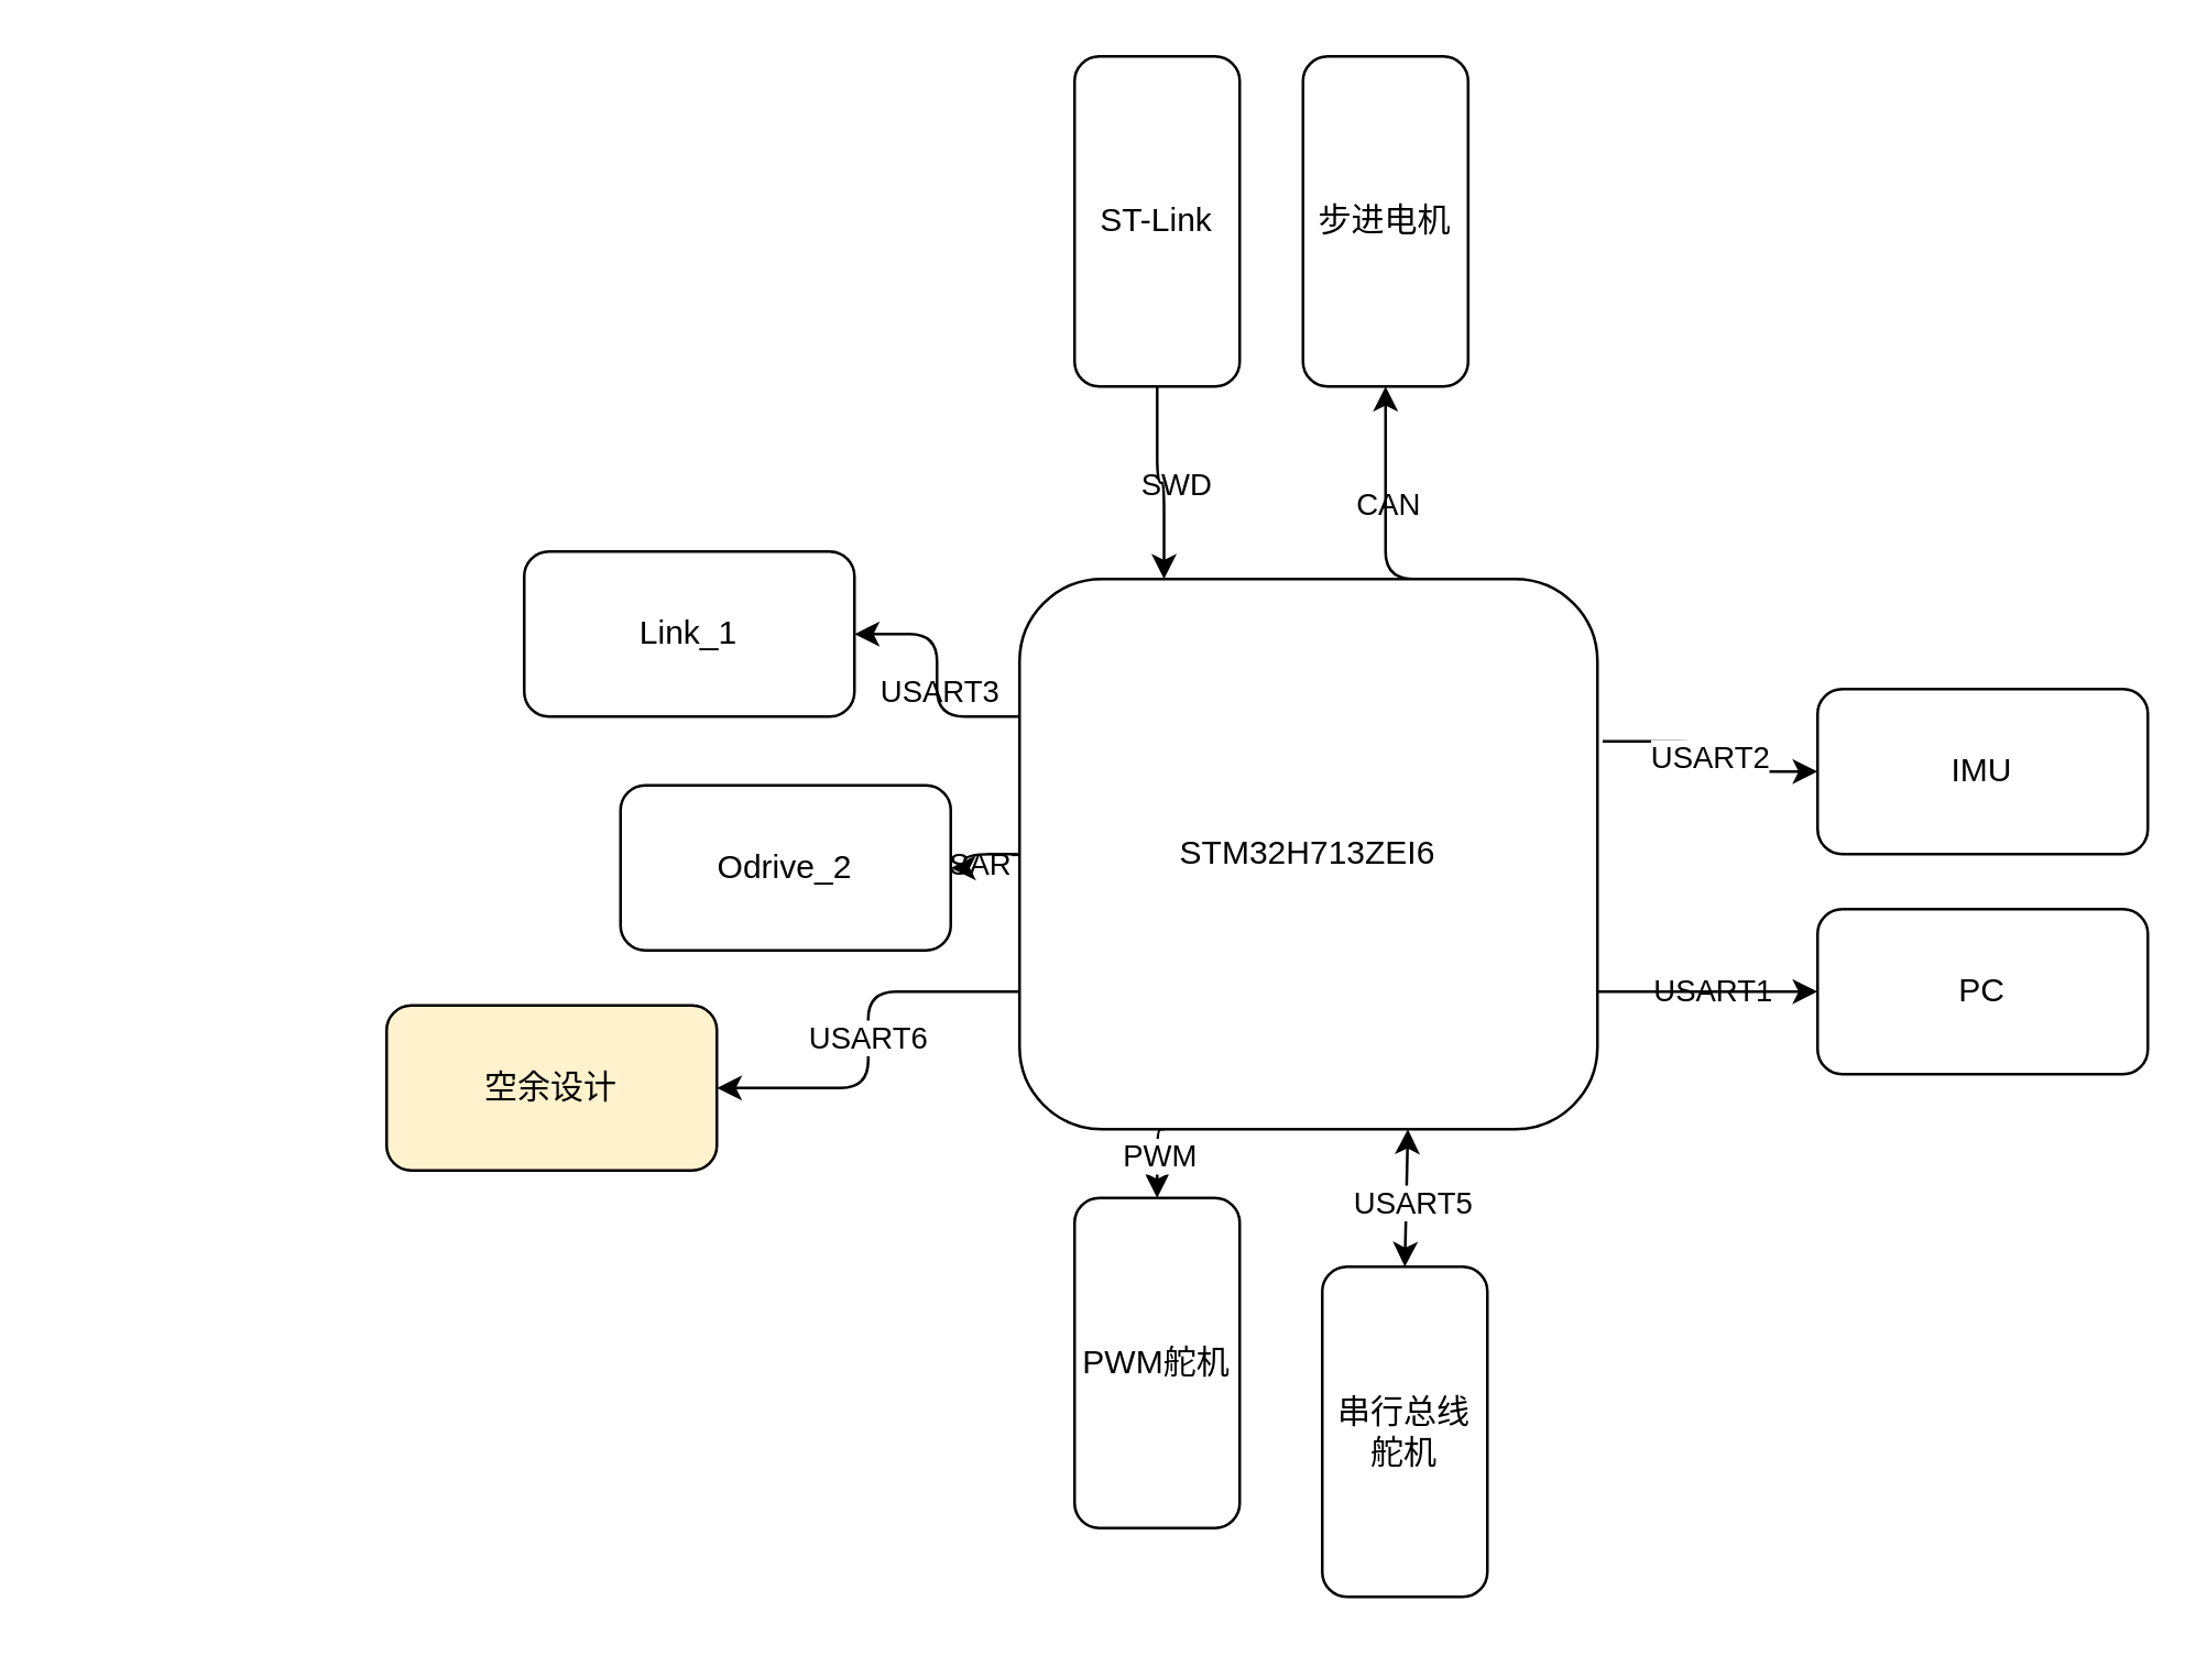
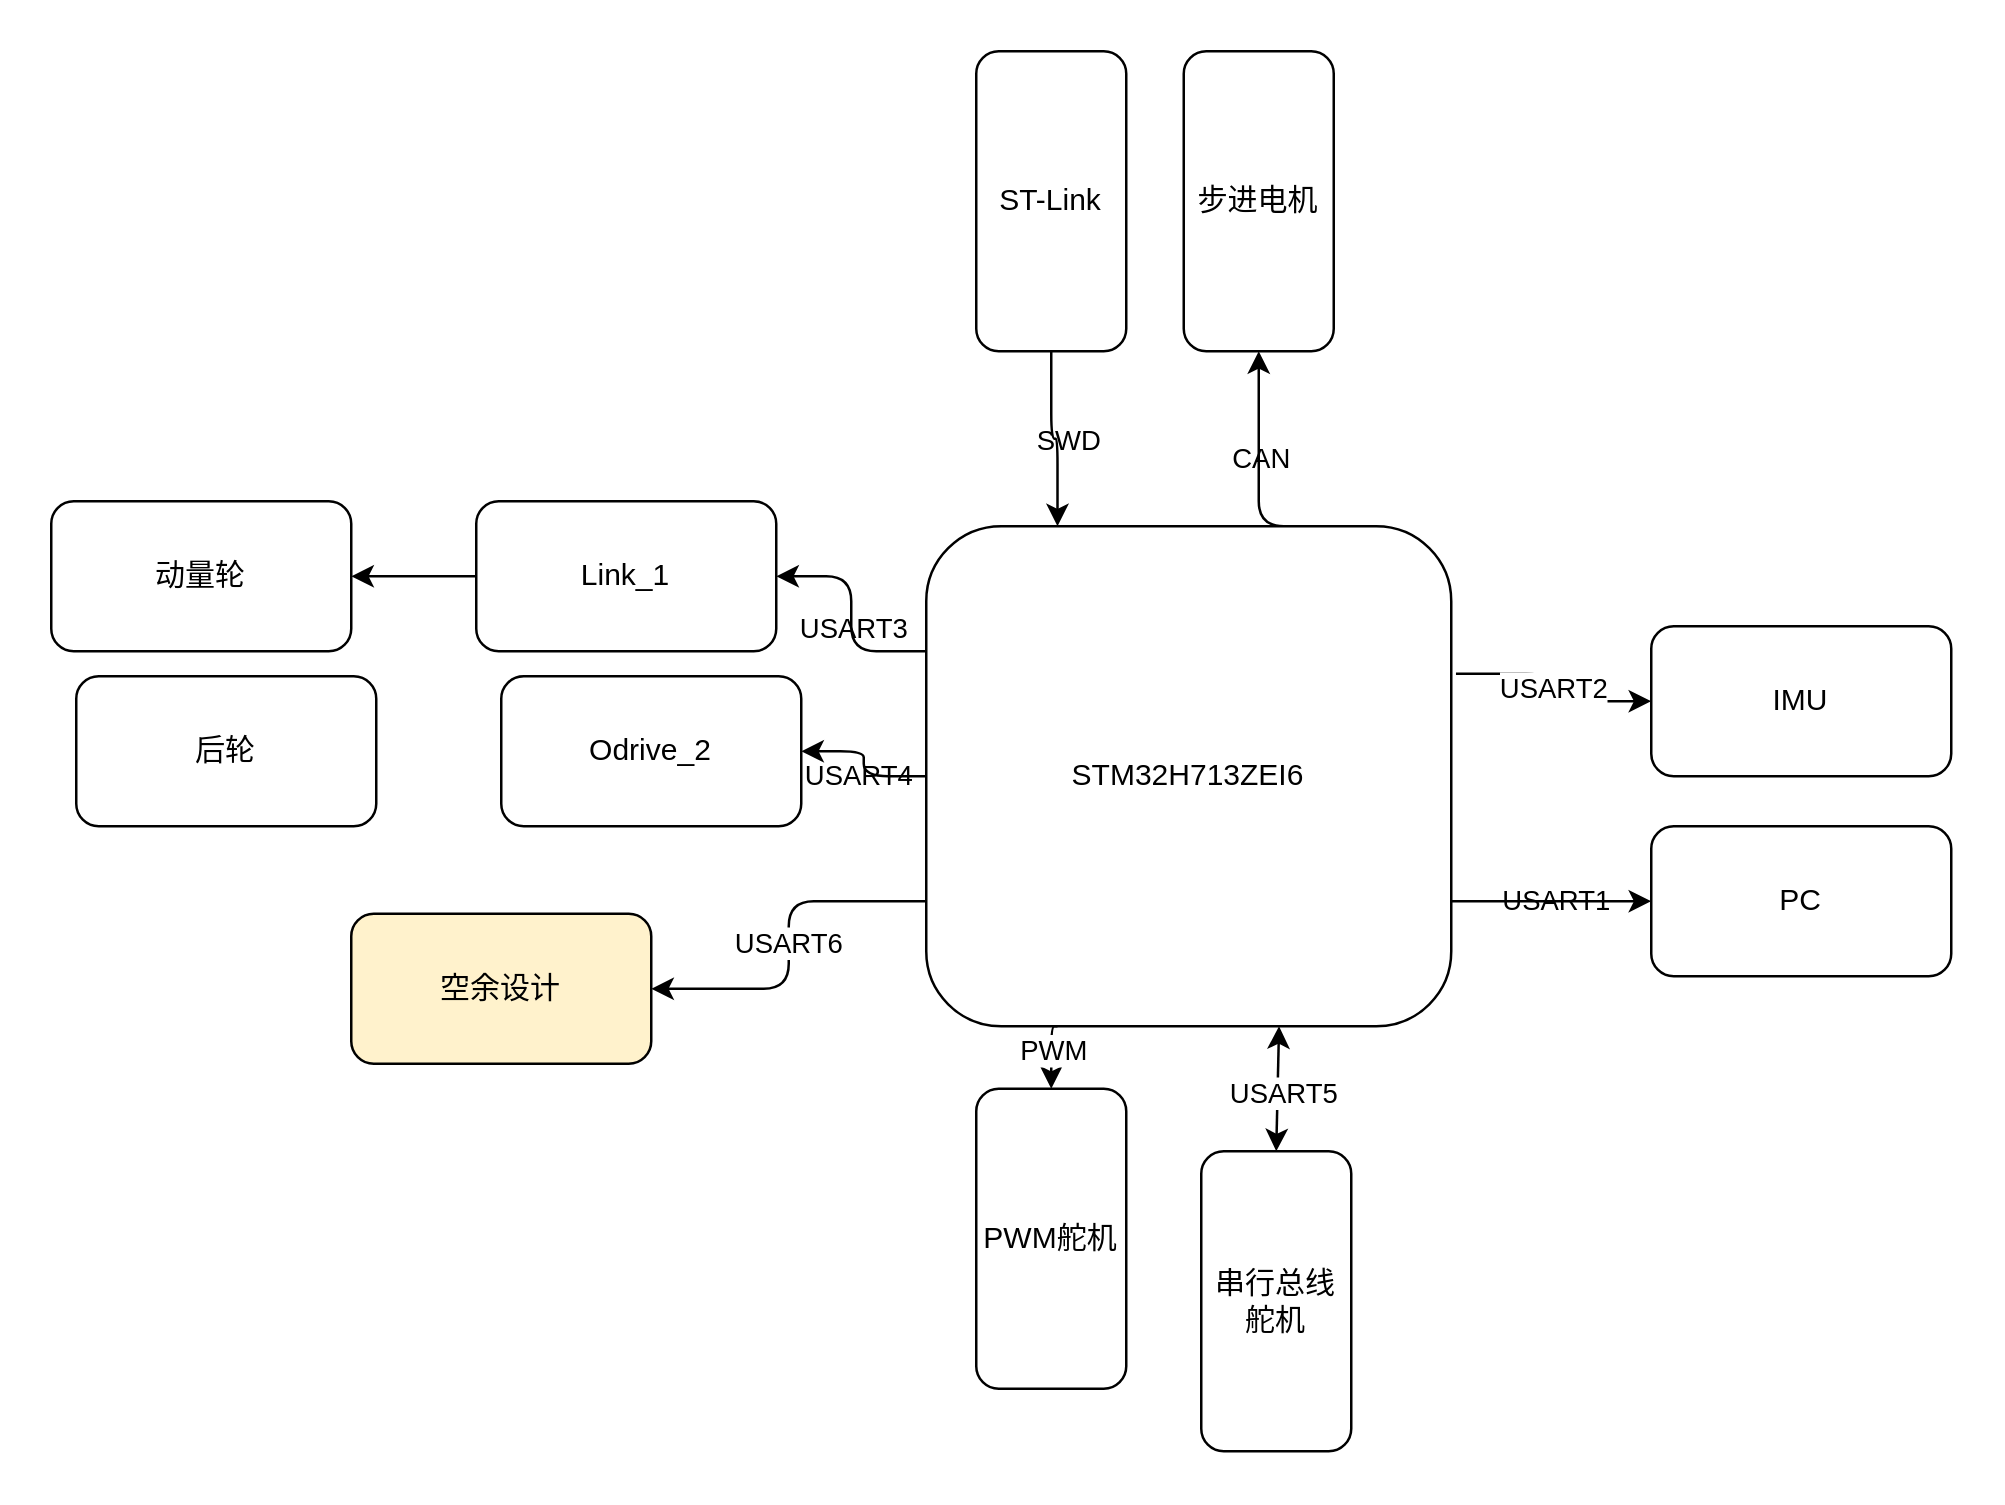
+ <mxCell id="24" value="动量轮" style="rounded=1;whiteSpace=wrap;html=1;labelBackgroundColor=none;" parent="1" vertex="1"><mxGeometry x="20" y="200" width="120" height="60" as="geometry" /></mxCell>
+ <mxCell id="14" style="edgeStyle=orthogonalEdgeStyle;rounded=1;orthogonalLoop=1;jettySize=auto;html=1;labelBackgroundColor=none;fontColor=default;" parent="1" source="15" target="24" edge="1"><mxGeometry relative="1" as="geometry"><mxPoint x="130" y="230" as="targetPoint" /></mxGeometry></mxCell>
+ <mxCell id="25" value="后轮" style="whiteSpace=wrap;html=1;rounded=1;labelBackgroundColor=none;" parent="1" vertex="1"><mxGeometry x="30" y="270" width="120" height="60" as="geometry" /></mxCell>
- <mxCell id="16" value="Odrive_2" style="rounded=1;whiteSpace=wrap;html=1;labelBackgroundColor=none;" parent="1" vertex="1"><mxGeometry x="225" y="285" width="120" height="60" as="geometry" /></mxCell>
+ <mxCell id="16" value="Odrive_2" style="rounded=1;whiteSpace=wrap;html=1;labelBackgroundColor=none;" parent="1" vertex="1"><mxGeometry x="200" y="270" width="120" height="60" as="geometry" /></mxCell>
